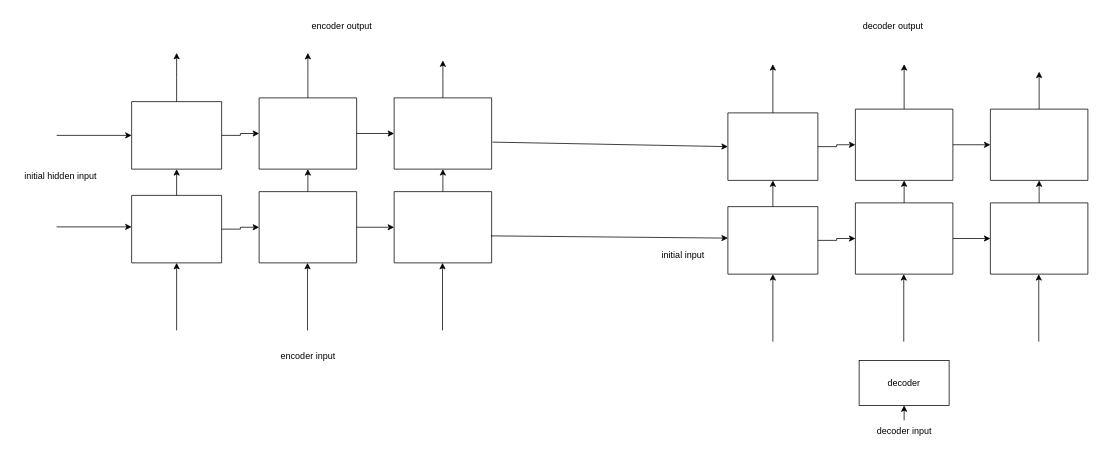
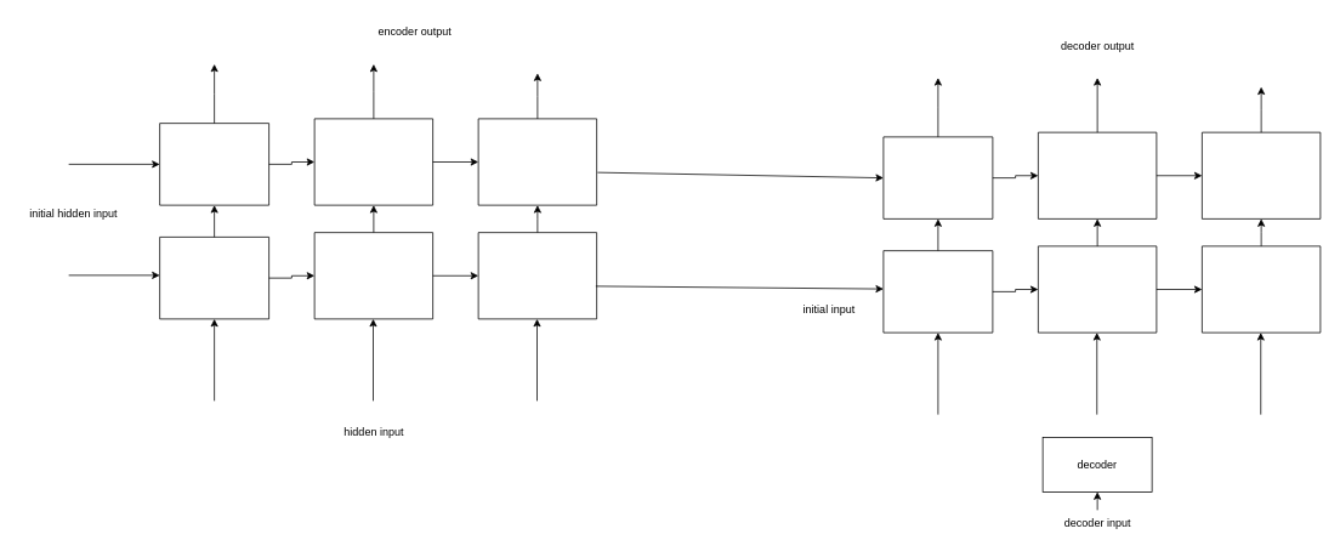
- <mxCell id="49" value="decoder output" style="text;html=1;align=center;verticalAlign=middle;resizable=0;points=[];autosize=1;strokeColor=none;fillColor=none;" vertex="1" parent="1"><mxGeometry x="1140" y="20" width="100" height="30" as="geometry" /></mxCell>
+ <mxCell id="49" value="decoder output" style="text;html=1;align=center;verticalAlign=middle;resizable=0;points=[];autosize=1;strokeColor=none;fillColor=none;" vertex="1" parent="1"><mxGeometry x="1155" y="35" width="100" height="30" as="geometry" /></mxCell>
- <mxCell id="23" value="encoder input" style="text;html=1;align=center;verticalAlign=middle;resizable=0;points=[];autosize=1;strokeColor=none;fillColor=none;" vertex="1" parent="1"><mxGeometry x="360" y="460" width="100" height="30" as="geometry" /></mxCell>
+ <mxCell id="23" value="hidden input" style="text;html=1;align=center;verticalAlign=middle;resizable=0;points=[];autosize=1;strokeColor=none;fillColor=none;" vertex="1" parent="1"><mxGeometry x="360" y="460" width="100" height="30" as="geometry" /></mxCell>
